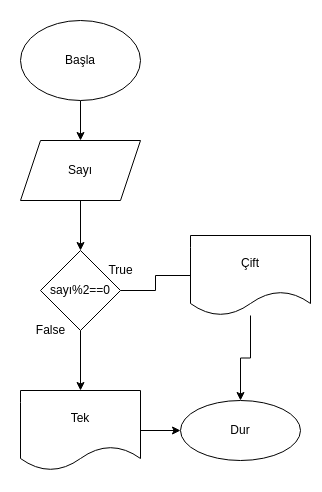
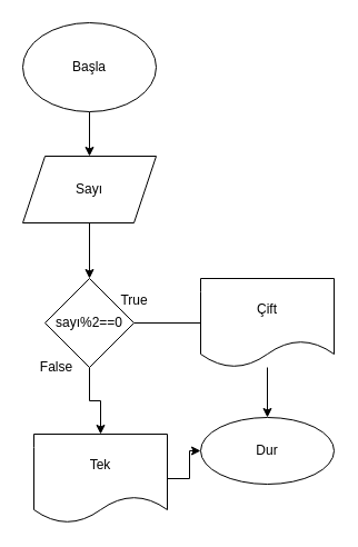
- <mxCell id="12" value="Çift" style="shape=document;whiteSpace=wrap;html=1;boundedLbl=1;" vertex="1" parent="1"><mxGeometry x="190" y="235" width="120" height="80" as="geometry" /></mxCell>
+ <mxCell id="12" value="Çift" style="shape=document;whiteSpace=wrap;html=1;boundedLbl=1;" vertex="1" parent="1"><mxGeometry x="180" y="250" width="120" height="80" as="geometry" /></mxCell>
- <mxCell id="14" value="Tek" style="shape=document;whiteSpace=wrap;html=1;boundedLbl=1;" vertex="1" parent="1"><mxGeometry x="20" y="390" width="120" height="80" as="geometry" /></mxCell>
+ <mxCell id="14" value="Tek" style="shape=document;whiteSpace=wrap;html=1;boundedLbl=1;" vertex="1" parent="1"><mxGeometry x="30" y="390" width="120" height="80" as="geometry" /></mxCell>
- <mxCell id="15" value="Dur" style="ellipse;whiteSpace=wrap;html=1;" vertex="1" parent="1"><mxGeometry x="180" y="400" width="120" height="60" as="geometry" /></mxCell>
+ <mxCell id="15" value="Dur" style="ellipse;whiteSpace=wrap;html=1;" vertex="1" parent="1"><mxGeometry x="180" y="375" width="120" height="60" as="geometry" /></mxCell>
